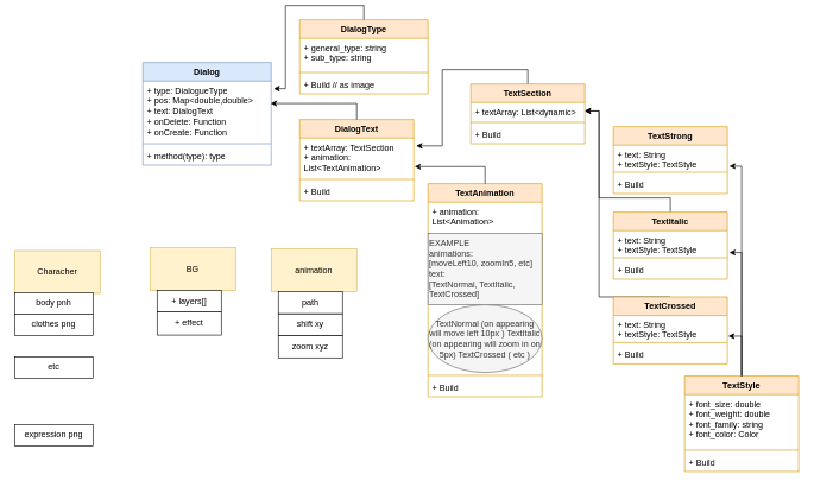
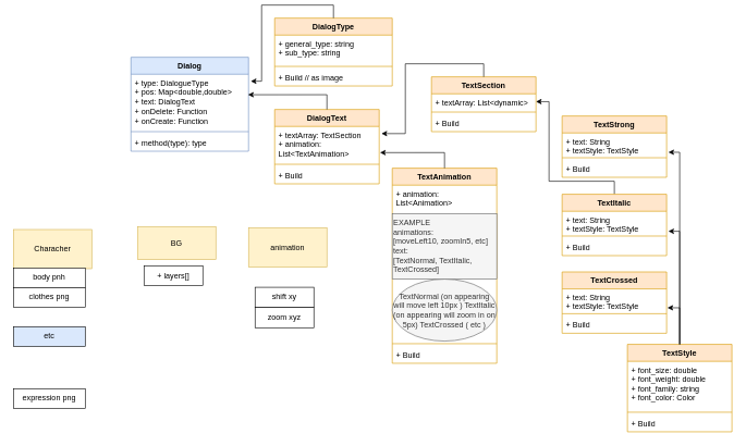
- <mxCell id="19" style="edgeStyle=orthogonalEdgeStyle;rounded=0;orthogonalLoop=1;jettySize=auto;html=1;exitX=0.5;exitY=0;exitDx=0;exitDy=0;entryX=1;entryY=0.5;entryDx=0;entryDy=0;" parent="1" source="20" target="39" edge="1"><mxGeometry relative="1" as="geometry"><Array as="points"><mxPoint x="840" y="409" /><mxPoint x="840" y="148" /></Array></mxGeometry></mxCell>
- <mxCell id="49" value="BG" style="rounded=0;whiteSpace=wrap;html=1;fillColor=#fff2cc;strokeColor=#d6b656;" parent="1" vertex="1"><mxGeometry x="210" y="340" width="120" height="60" as="geometry" /></mxCell>
+ <mxCell id="49" value="BG" style="rounded=0;whiteSpace=wrap;html=1;fillColor=#fff2cc;strokeColor=#d6b656;" parent="1" vertex="1"><mxGeometry x="210" y="340" width="120" height="50" as="geometry" /></mxCell>
- <mxCell id="53" value="path" style="rounded=0;whiteSpace=wrap;html=1;" parent="1" vertex="1"><mxGeometry x="390" y="401.5" width="90" height="31" as="geometry" /></mxCell>
- <mxCell id="55" value="+ effect" style="rounded=0;whiteSpace=wrap;html=1;" parent="1" vertex="1"><mxGeometry x="220" y="430" width="90" height="32.5" as="geometry" /></mxCell>
- <mxCell id="60" value="etc" style="rounded=0;whiteSpace=wrap;html=1;" vertex="1" parent="1"><mxGeometry x="20" y="493" width="110" height="30" as="geometry" /></mxCell>
+ <mxCell id="60" value="etc" style="rounded=0;whiteSpace=wrap;html=1;fillColor=#dae8fc;" vertex="1" parent="1"><mxGeometry x="20" y="493" width="110" height="30" as="geometry" /></mxCell>
